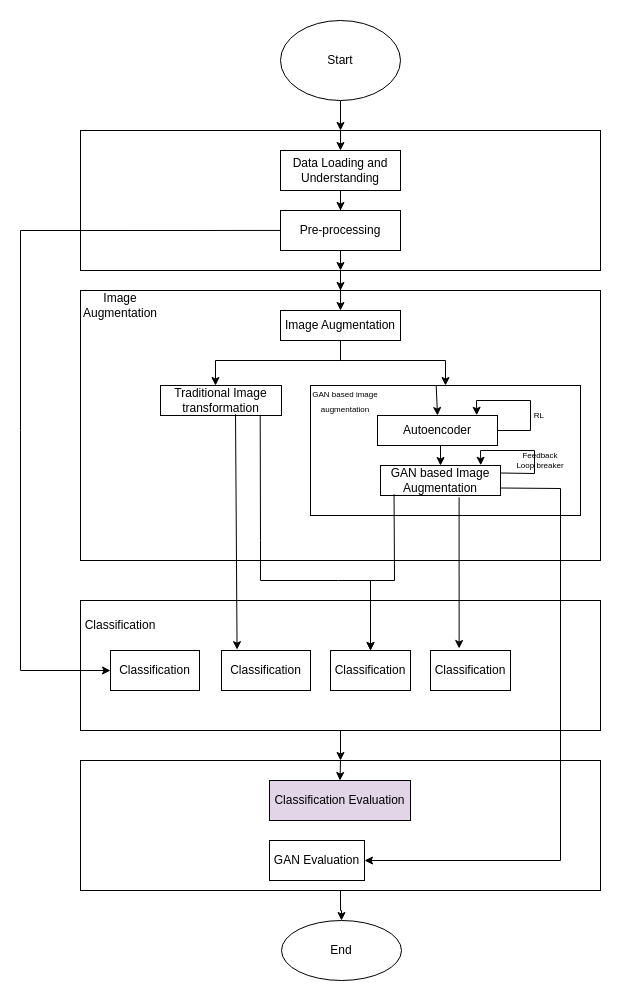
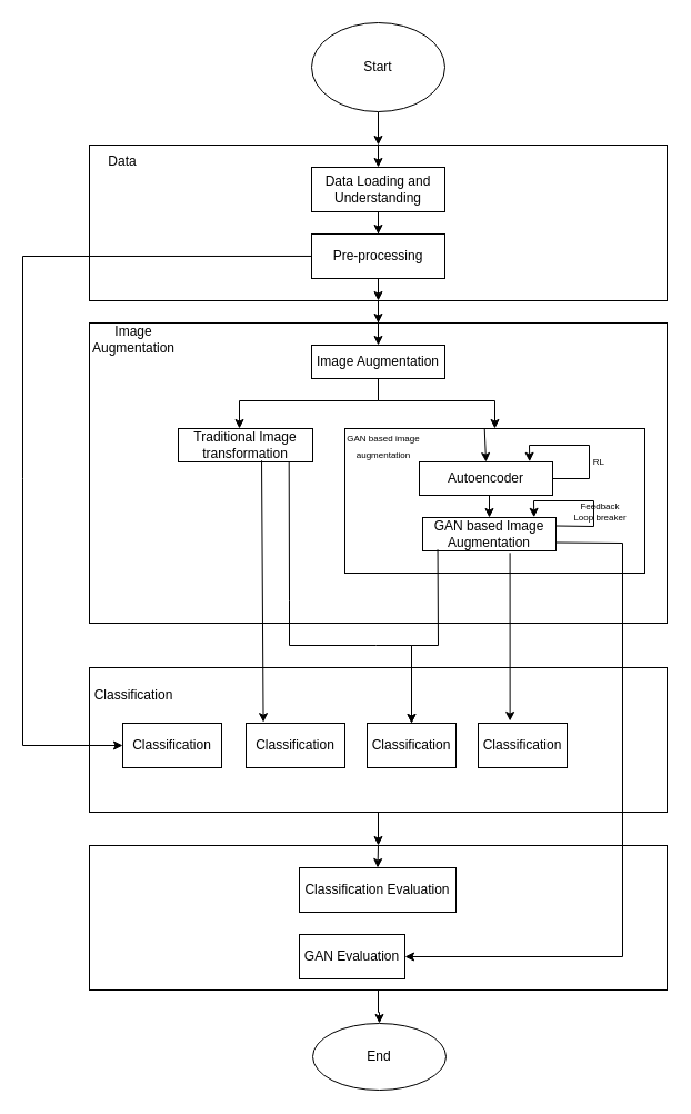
+ <mxCell id="12" value="Data" style="text;html=1;strokeColor=none;fillColor=none;align=center;verticalAlign=middle;whiteSpace=wrap;rounded=0;" vertex="1" parent="1"><mxGeometry x="80" y="130" width="60" height="30" as="geometry" /></mxCell>
- <mxCell id="41" value="Classification Evaluation" style="rounded=0;whiteSpace=wrap;html=1;fontSize=12;fillColor=#e1d5e7;" vertex="1" parent="1"><mxGeometry x="269" y="780" width="141" height="40" as="geometry" /></mxCell>
+ <mxCell id="41" value="Classification Evaluation" style="rounded=0;whiteSpace=wrap;html=1;fontSize=12;" vertex="1" parent="1"><mxGeometry x="269" y="780" width="141" height="40" as="geometry" /></mxCell>
